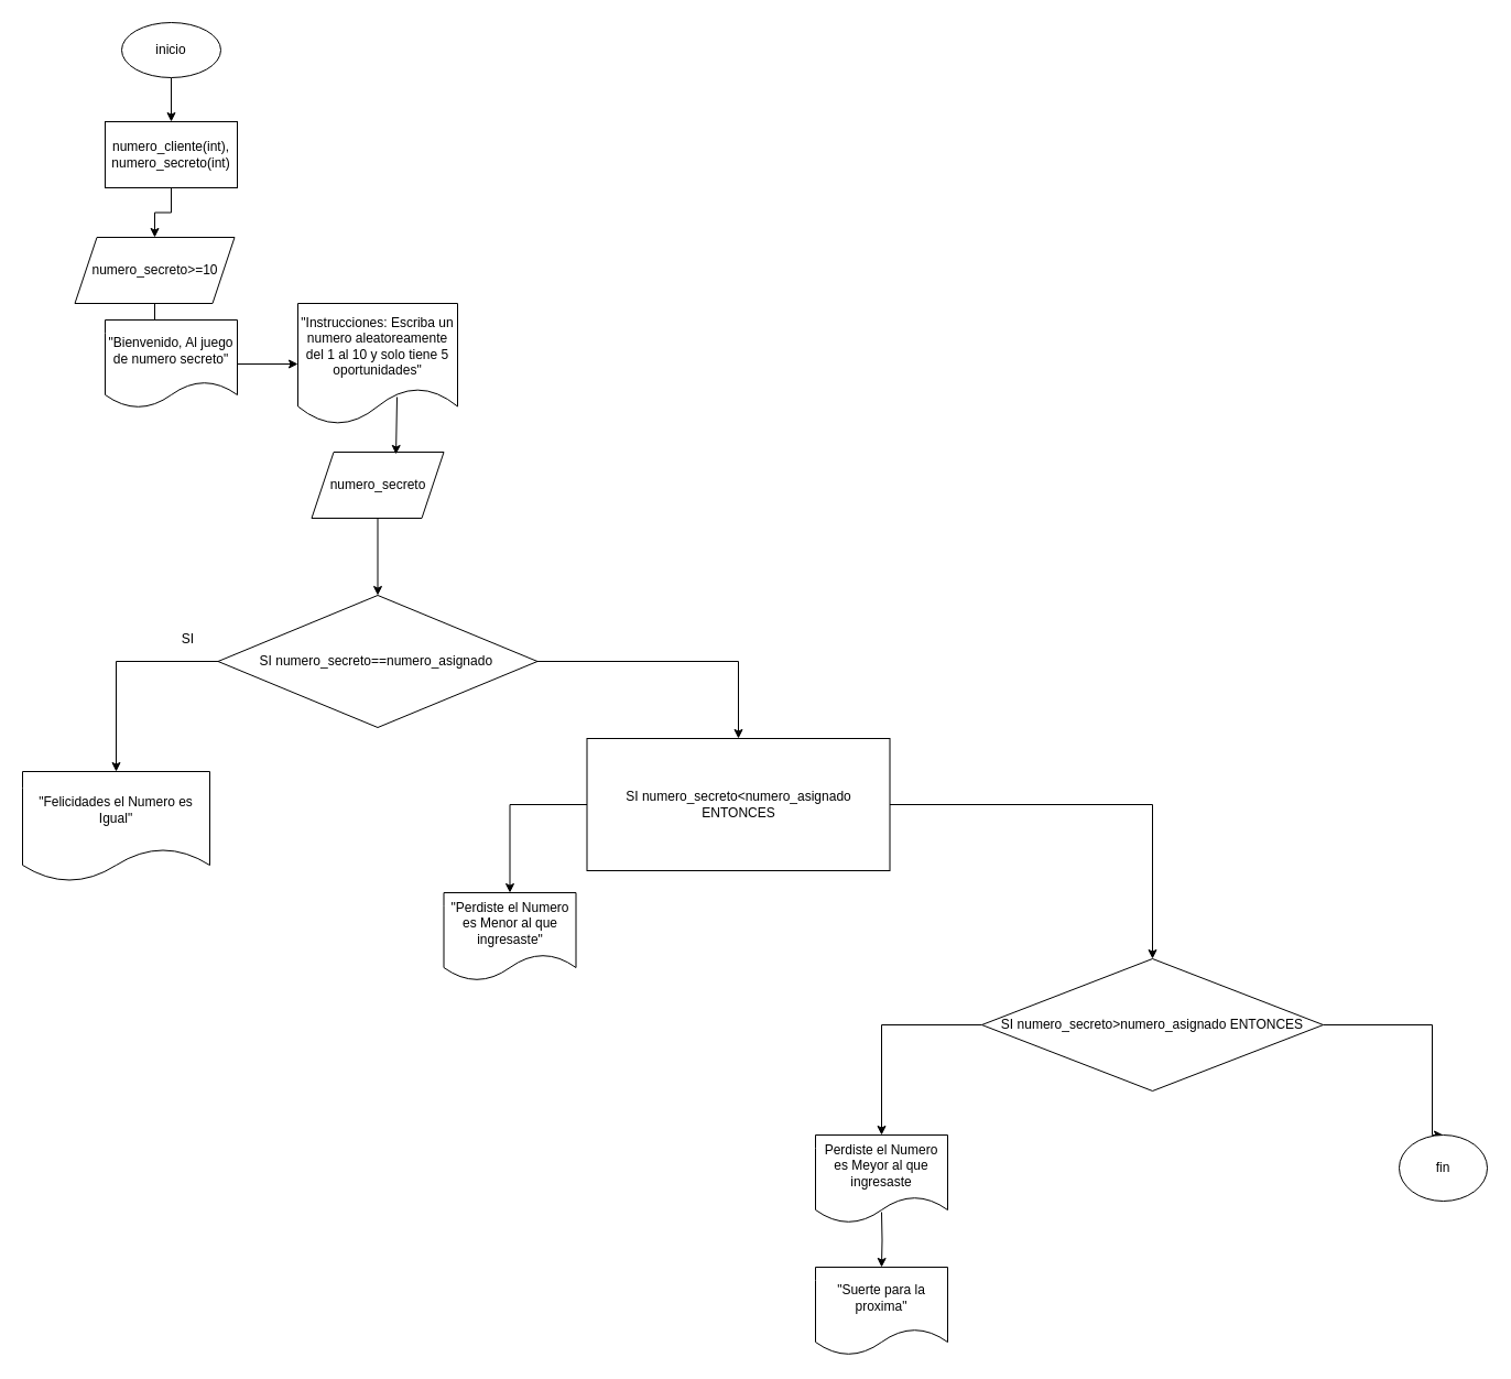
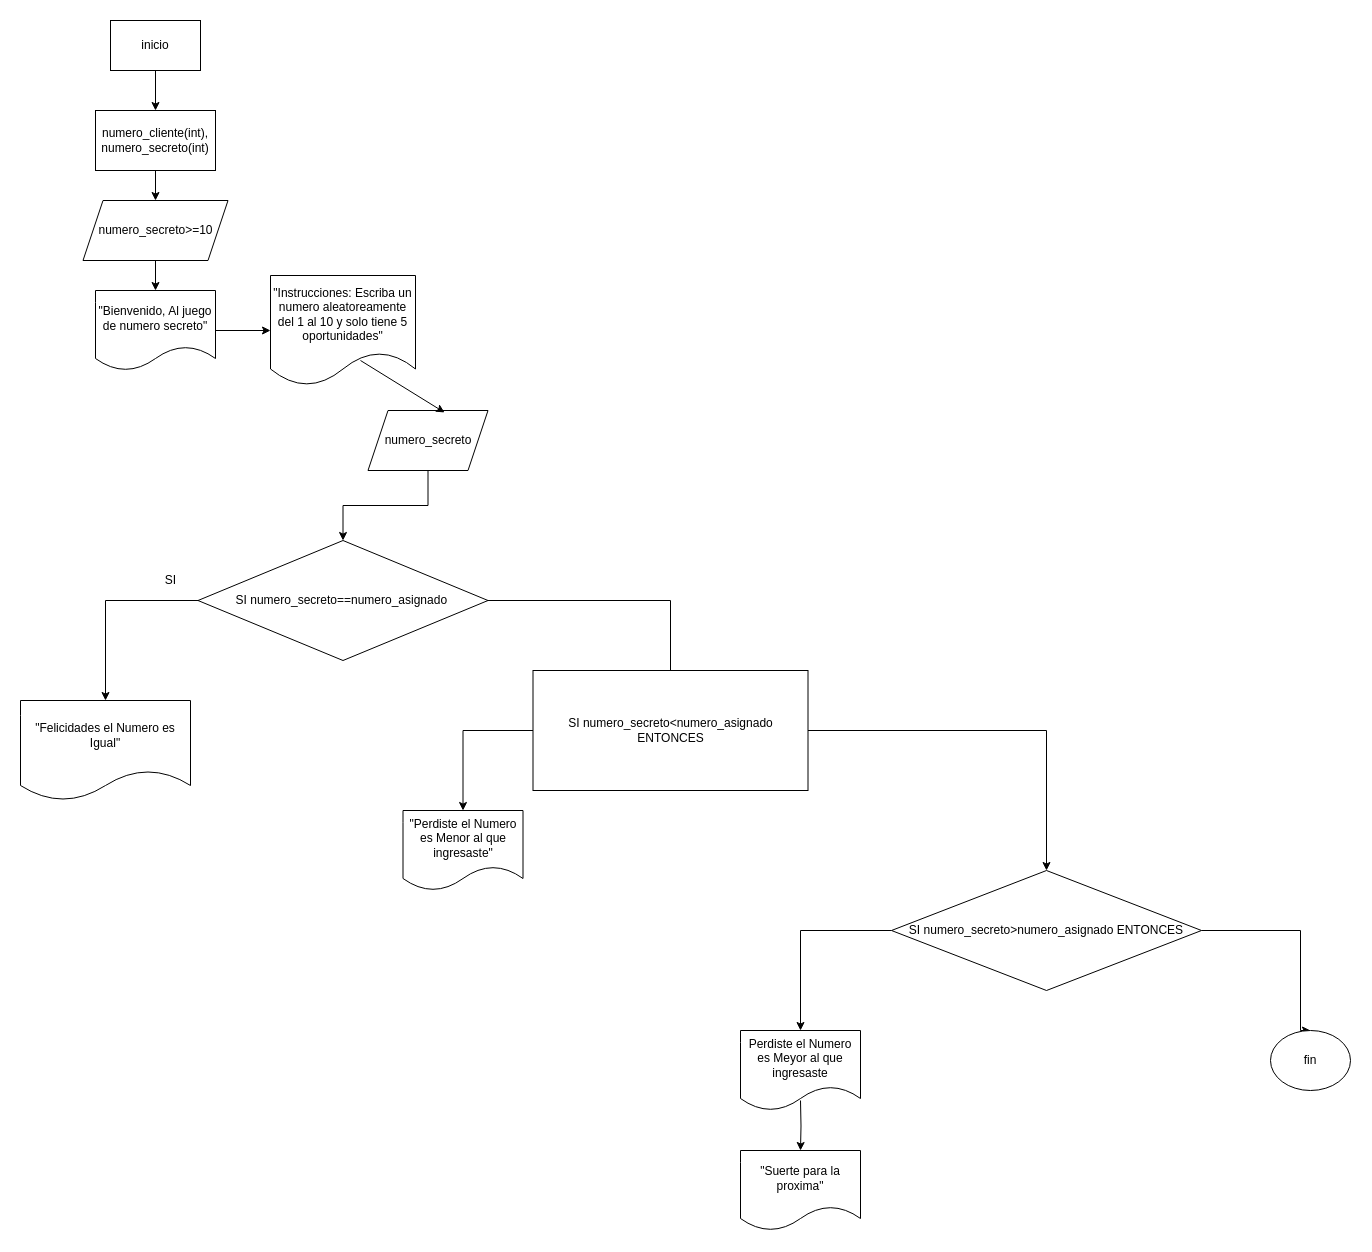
- <mxCell id="3" value="inicio" style="ellipse;whiteSpace=wrap;html=1;" vertex="1" parent="1"><mxGeometry x="110" y="20" width="90" height="50" as="geometry" /></mxCell>
+ <mxCell id="3" value="inicio" style="whiteSpace=wrap;html=1;rounded=0;" vertex="1" parent="1"><mxGeometry x="110" y="20" width="90" height="50" as="geometry" /></mxCell>
- <mxCell id="7" value="numero_secreto&amp;gt;=10" style="shape=parallelogram;perimeter=parallelogramPerimeter;whiteSpace=wrap;html=1;fixedSize=1;" vertex="1" parent="1"><mxGeometry x="67.5" y="215" width="145" height="60" as="geometry" /></mxCell>
+ <mxCell id="7" value="numero_secreto&amp;gt;=10" style="shape=parallelogram;perimeter=parallelogramPerimeter;whiteSpace=wrap;html=1;fixedSize=1;" vertex="1" parent="1"><mxGeometry x="82.5" y="200" width="145" height="60" as="geometry" /></mxCell>
- <mxCell id="12" value="numero_secreto" style="shape=parallelogram;perimeter=parallelogramPerimeter;whiteSpace=wrap;html=1;fixedSize=1;" vertex="1" parent="1"><mxGeometry x="282.5" y="410" width="120" height="60" as="geometry" /></mxCell>
+ <mxCell id="12" value="numero_secreto" style="shape=parallelogram;perimeter=parallelogramPerimeter;whiteSpace=wrap;html=1;fixedSize=1;" vertex="1" parent="1"><mxGeometry x="367.5" y="410" width="120" height="60" as="geometry" /></mxCell>
- <mxCell id="15" value="" style="edgeStyle=orthogonalEdgeStyle;rounded=0;orthogonalLoop=1;jettySize=auto;html=1;" edge="1" parent="1" source="16" target="21"><mxGeometry relative="1" as="geometry" /></mxCell>
+ <mxCell id="15" value="" style="edgeStyle=orthogonalEdgeStyle;rounded=0;orthogonalLoop=1;jettySize=auto;html=1;endArrow=none;" edge="1" parent="1" source="16" target="21"><mxGeometry relative="1" as="geometry" /></mxCell>
